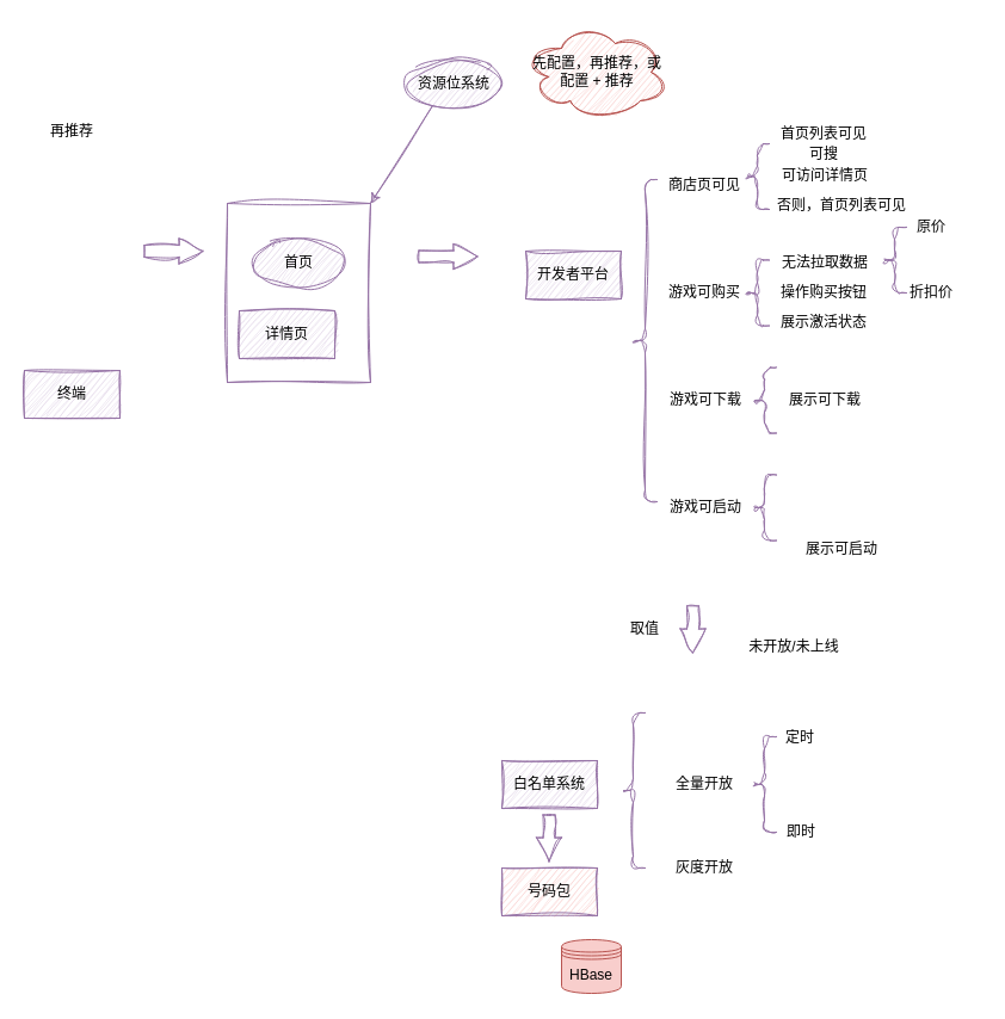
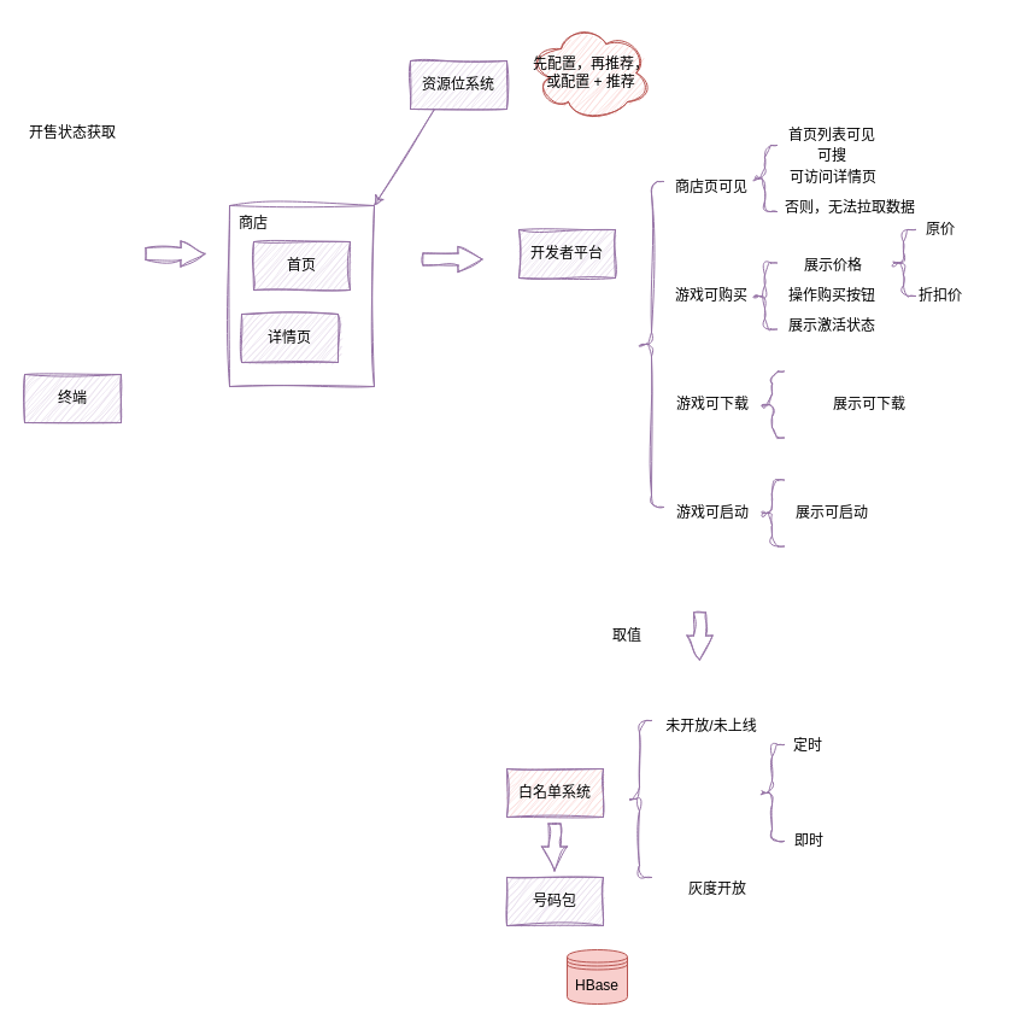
- <mxCell id="30" value="先配置，再推荐，或配置 + 推荐" style="ellipse;shape=cloud;whiteSpace=wrap;html=1;fillColor=#f8cecc;strokeColor=#b85450;sketch=1;curveFitting=1;jiggle=2;" vertex="1" parent="1"><mxGeometry x="440" y="20" width="120" height="80" as="geometry" /></mxCell>
+ <mxCell id="30" value="先配置，再推荐，或配置 + 推荐" style="ellipse;shape=cloud;whiteSpace=wrap;html=1;fillColor=#f8cecc;strokeColor=#b85450;sketch=1;curveFitting=1;jiggle=2;" vertex="1" parent="1"><mxGeometry x="440" y="20" width="100" height="80" as="geometry" /></mxCell>
- <mxCell id="28" value="资源位系统" style="ellipse;whiteSpace=wrap;html=1;fillColor=#e1d5e7;sketch=1;curveFitting=1;jiggle=2;strokeColor=#9673a6;" vertex="1" parent="1"><mxGeometry x="340" width="80" height="40" as="geometry" y="50" /></mxCell>
+ <mxCell id="28" value="资源位系统" style="rounded=0;whiteSpace=wrap;html=1;fillColor=#e1d5e7;sketch=1;curveFitting=1;jiggle=2;strokeColor=#9673a6;" vertex="1" parent="1"><mxGeometry x="340" width="80" height="40" as="geometry" y="50" /></mxCell>
- <mxCell id="3" value="再推荐" style="rounded=0;whiteSpace=wrap;html=1;fillColor=none;sketch=1;curveFitting=1;jiggle=2;strokeColor=none;" vertex="1" parent="1"><mxGeometry y="90" width="80" height="40" as="geometry" x="20" /></mxCell>
+ <mxCell id="3" value="开售状态获取" style="rounded=0;whiteSpace=wrap;html=1;fillColor=none;sketch=1;curveFitting=1;jiggle=2;strokeColor=none;" vertex="1" parent="1"><mxGeometry y="90" width="80" height="40" as="geometry" x="20" /></mxCell>
- <mxCell id="36" value="否则，首页列表可见" style="rounded=0;whiteSpace=wrap;html=1;fillColor=none;sketch=1;curveFitting=1;jiggle=2;strokeColor=none;" vertex="1" parent="1"><mxGeometry x="650" y="152" width="110" height="40" as="geometry" /></mxCell>
+ <mxCell id="36" value="否则，无法拉取数据" style="rounded=0;whiteSpace=wrap;html=1;fillColor=none;sketch=1;curveFitting=1;jiggle=2;strokeColor=none;" vertex="1" parent="1"><mxGeometry x="650" y="152" width="110" height="40" as="geometry" /></mxCell>
+ <mxCell id="8" value="商店" style="rounded=0;whiteSpace=wrap;html=1;fillColor=none;sketch=1;curveFitting=1;jiggle=2;strokeColor=none;" vertex="1" parent="1"><mxGeometry x="190" y="170" width="40" height="30" as="geometry" /></mxCell>
- <mxCell id="5" value="首页" style="ellipse;whiteSpace=wrap;html=1;fillColor=#e1d5e7;sketch=1;curveFitting=1;jiggle=2;strokeColor=#9673a6;" vertex="1" parent="1"><mxGeometry x="210" y="200" width="80" height="40" as="geometry" /></mxCell>
+ <mxCell id="5" value="首页" style="rounded=0;whiteSpace=wrap;html=1;fillColor=#e1d5e7;sketch=1;curveFitting=1;jiggle=2;strokeColor=#9673a6;" vertex="1" parent="1"><mxGeometry x="210" y="200" width="80" height="40" as="geometry" /></mxCell>
- <mxCell id="38" value="无法拉取数据" style="rounded=0;whiteSpace=wrap;html=1;fillColor=none;sketch=1;curveFitting=1;jiggle=2;strokeColor=none;" vertex="1" parent="1"><mxGeometry x="651" y="200" width="80" height="40" as="geometry" /></mxCell>
+ <mxCell id="38" value="展示价格" style="rounded=0;whiteSpace=wrap;html=1;fillColor=none;sketch=1;curveFitting=1;jiggle=2;strokeColor=none;" vertex="1" parent="1"><mxGeometry x="651" y="200" width="80" height="40" as="geometry" /></mxCell>
- <mxCell id="6" value="开发者平台" style="rounded=0;whiteSpace=wrap;html=1;fillColor=#e1d5e7;sketch=1;curveFitting=1;jiggle=2;strokeColor=#9673a6;" vertex="1" parent="1"><mxGeometry x="440" y="210" width="80" height="40" as="geometry" /></mxCell>
+ <mxCell id="6" value="开发者平台" style="rounded=0;whiteSpace=wrap;html=1;fillColor=#e1d5e7;sketch=1;curveFitting=1;jiggle=2;strokeColor=#9673a6;" vertex="1" parent="1"><mxGeometry x="430" y="190" width="80" height="40" as="geometry" /></mxCell>
- <mxCell id="42" value="展示可下载" style="rounded=0;whiteSpace=wrap;html=1;fillColor=none;sketch=1;curveFitting=1;jiggle=2;strokeColor=none;" vertex="1" parent="1"><mxGeometry x="651" y="315" width="80" height="40" as="geometry" /></mxCell>
+ <mxCell id="42" value="展示可下载" style="rounded=0;whiteSpace=wrap;html=1;fillColor=none;sketch=1;curveFitting=1;jiggle=2;strokeColor=none;" vertex="1" parent="1"><mxGeometry x="681" y="315" width="80" height="40" as="geometry" /></mxCell>
- <mxCell id="44" value="展示可启动" style="rounded=0;whiteSpace=wrap;html=1;fillColor=none;sketch=1;curveFitting=1;jiggle=2;strokeColor=none;" vertex="1" parent="1"><mxGeometry x="665" y="440" width="80" height="40" as="geometry" /></mxCell>
+ <mxCell id="44" value="展示可启动" style="rounded=0;whiteSpace=wrap;html=1;fillColor=none;sketch=1;curveFitting=1;jiggle=2;strokeColor=none;" vertex="1" parent="1"><mxGeometry x="650" y="405" width="80" height="40" as="geometry" /></mxCell>
- <mxCell id="24" value="取值" style="rounded=0;whiteSpace=wrap;html=1;fillColor=none;sketch=1;curveFitting=1;jiggle=2;strokeColor=none;" vertex="1" parent="1"><mxGeometry x="500" y="507" width="80" height="40" as="geometry" /></mxCell>
+ <mxCell id="24" value="取值" style="rounded=0;whiteSpace=wrap;html=1;fillColor=none;sketch=1;curveFitting=1;jiggle=2;strokeColor=none;" vertex="1" parent="1"><mxGeometry x="480" y="507" width="80" height="40" as="geometry" /></mxCell>
- <mxCell id="16" value="未开放/未上线" style="rounded=0;whiteSpace=wrap;html=1;fillColor=none;sketch=1;curveFitting=1;jiggle=2;strokeColor=none;" vertex="1" parent="1"><mxGeometry x="625" y="527" width="80" height="30" as="geometry" /></mxCell>
+ <mxCell id="16" value="未开放/未上线" style="rounded=0;whiteSpace=wrap;html=1;fillColor=none;sketch=1;curveFitting=1;jiggle=2;strokeColor=none;" vertex="1" parent="1"><mxGeometry x="550" y="587" width="80" height="30" as="geometry" /></mxCell>
- <mxCell id="25" value="白名单系统" style="rounded=0;whiteSpace=wrap;html=1;fillColor=#e1d5e7;sketch=1;curveFitting=1;jiggle=2;strokeColor=#9673a6;" vertex="1" parent="1"><mxGeometry x="420" y="637" width="80" height="40" as="geometry" /></mxCell>
+ <mxCell id="25" value="白名单系统" style="rounded=0;whiteSpace=wrap;html=1;fillColor=#f8cecc;sketch=1;curveFitting=1;jiggle=2;strokeColor=#9673a6;" vertex="1" parent="1"><mxGeometry x="420" y="637" width="80" height="40" as="geometry" /></mxCell>
- <mxCell id="17" value="全量开放" style="rounded=0;whiteSpace=wrap;html=1;fillColor=none;sketch=1;curveFitting=1;jiggle=2;strokeColor=none;" vertex="1" parent="1"><mxGeometry x="550" y="642" width="80" height="30" as="geometry" /></mxCell>
- <mxCell id="18" value="灰度开放" style="rounded=0;whiteSpace=wrap;html=1;fillColor=none;sketch=1;curveFitting=1;jiggle=2;strokeColor=none;" vertex="1" parent="1"><mxGeometry x="550" y="712" width="80" height="30" as="geometry" /></mxCell>
+ <mxCell id="18" value="灰度开放" style="rounded=0;whiteSpace=wrap;html=1;fillColor=none;sketch=1;curveFitting=1;jiggle=2;strokeColor=none;" vertex="1" parent="1"><mxGeometry x="555" y="722" width="80" height="30" as="geometry" /></mxCell>
- <mxCell id="26" value="号码包" style="rounded=0;whiteSpace=wrap;html=1;fillColor=#f8cecc;sketch=1;curveFitting=1;jiggle=2;strokeColor=#9673a6;" vertex="1" parent="1"><mxGeometry x="420" y="727" width="80" height="40" as="geometry" /></mxCell>
+ <mxCell id="26" value="号码包" style="rounded=0;whiteSpace=wrap;html=1;fillColor=#e1d5e7;sketch=1;curveFitting=1;jiggle=2;strokeColor=#9673a6;" vertex="1" parent="1"><mxGeometry x="420" y="727" width="80" height="40" as="geometry" /></mxCell>
